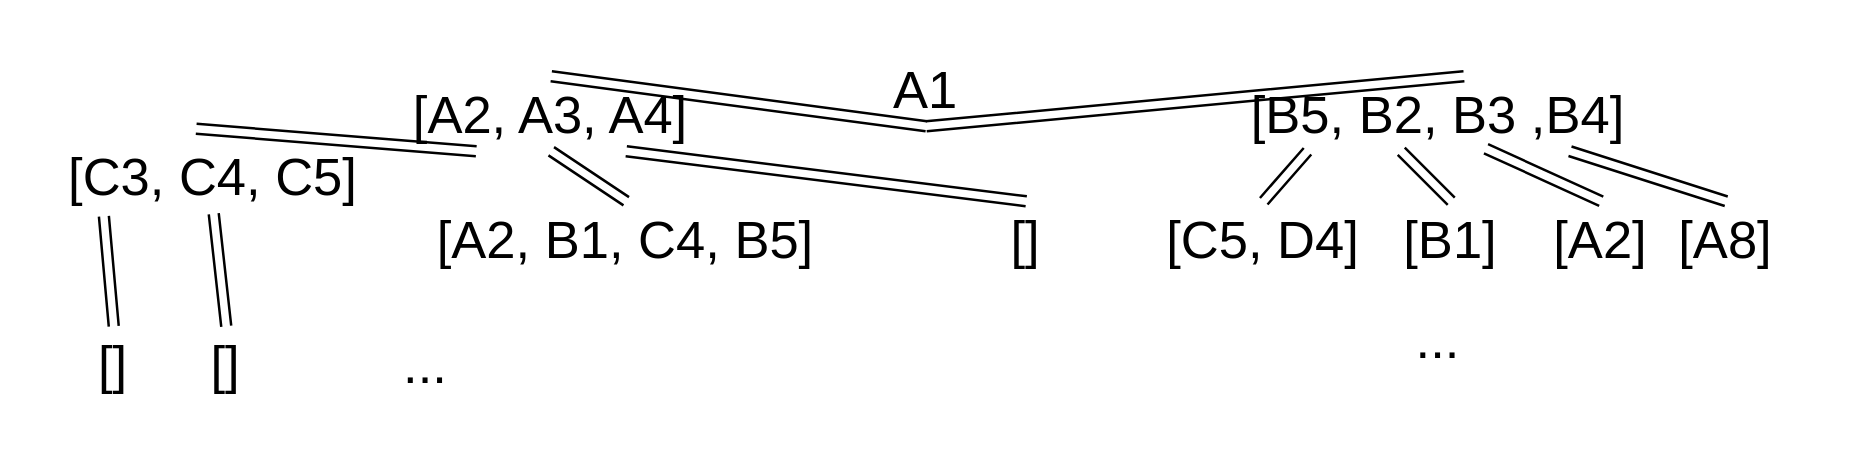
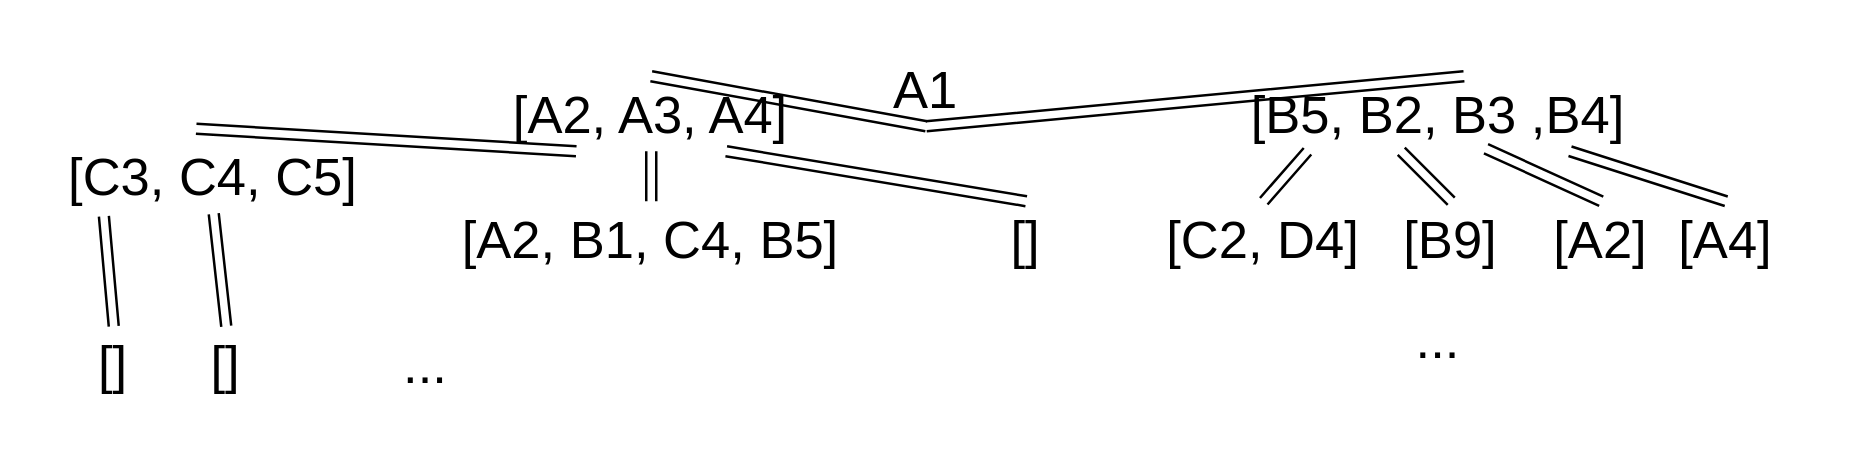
- <mxCell id="8" value="[A2, A3, A4]" style="text;html=1;strokeColor=none;fillColor=none;align=center;verticalAlign=middle;whiteSpace=wrap;rounded=0;fontSize=21;" vertex="1" parent="1"><mxGeometry x="160" y="30" width="120" height="30" as="geometry" /></mxCell>
+ <mxCell id="8" value="[A2, A3, A4]" style="text;html=1;strokeColor=none;fillColor=none;align=center;verticalAlign=middle;whiteSpace=wrap;rounded=0;fontSize=21;" vertex="1" parent="1"><mxGeometry x="200" y="30" width="120" height="30" as="geometry" /></mxCell>
- <mxCell id="15" value="[A2, B1, C4, B5]" style="text;html=1;strokeColor=none;fillColor=none;align=center;verticalAlign=middle;whiteSpace=wrap;rounded=0;fontSize=21;" vertex="1" parent="1"><mxGeometry x="165" y="80" width="170" height="30" as="geometry" /></mxCell>
+ <mxCell id="15" value="[A2, B1, C4, B5]" style="text;html=1;strokeColor=none;fillColor=none;align=center;verticalAlign=middle;whiteSpace=wrap;rounded=0;fontSize=21;" vertex="1" parent="1"><mxGeometry x="175" y="80" width="170" height="30" as="geometry" /></mxCell>
- <mxCell id="17" value="[C5, D4]" style="text;html=1;strokeColor=none;fillColor=none;align=center;verticalAlign=middle;whiteSpace=wrap;rounded=0;fontSize=21;" vertex="1" parent="1"><mxGeometry x="460" y="80" width="90" height="30" as="geometry" /></mxCell>
+ <mxCell id="17" value="[C2, D4]" style="text;html=1;strokeColor=none;fillColor=none;align=center;verticalAlign=middle;whiteSpace=wrap;rounded=0;fontSize=21;" vertex="1" parent="1"><mxGeometry x="460" y="80" width="90" height="30" as="geometry" /></mxCell>
- <mxCell id="18" value="[B1]" style="text;html=1;strokeColor=none;fillColor=none;align=center;verticalAlign=middle;whiteSpace=wrap;rounded=0;fontSize=21;" vertex="1" parent="1"><mxGeometry x="550" y="80" width="60" height="30" as="geometry" /></mxCell>
+ <mxCell id="18" value="[B9]" style="text;html=1;strokeColor=none;fillColor=none;align=center;verticalAlign=middle;whiteSpace=wrap;rounded=0;fontSize=21;" vertex="1" parent="1"><mxGeometry x="550" y="80" width="60" height="30" as="geometry" /></mxCell>
- <mxCell id="21" value="[A8]" style="text;html=1;strokeColor=none;fillColor=none;align=center;verticalAlign=middle;whiteSpace=wrap;rounded=0;fontSize=21;" vertex="1" parent="1"><mxGeometry x="660" y="80" width="60" height="30" as="geometry" /></mxCell>
+ <mxCell id="21" value="[A4]" style="text;html=1;strokeColor=none;fillColor=none;align=center;verticalAlign=middle;whiteSpace=wrap;rounded=0;fontSize=21;" vertex="1" parent="1"><mxGeometry x="660" y="80" width="60" height="30" as="geometry" /></mxCell>
